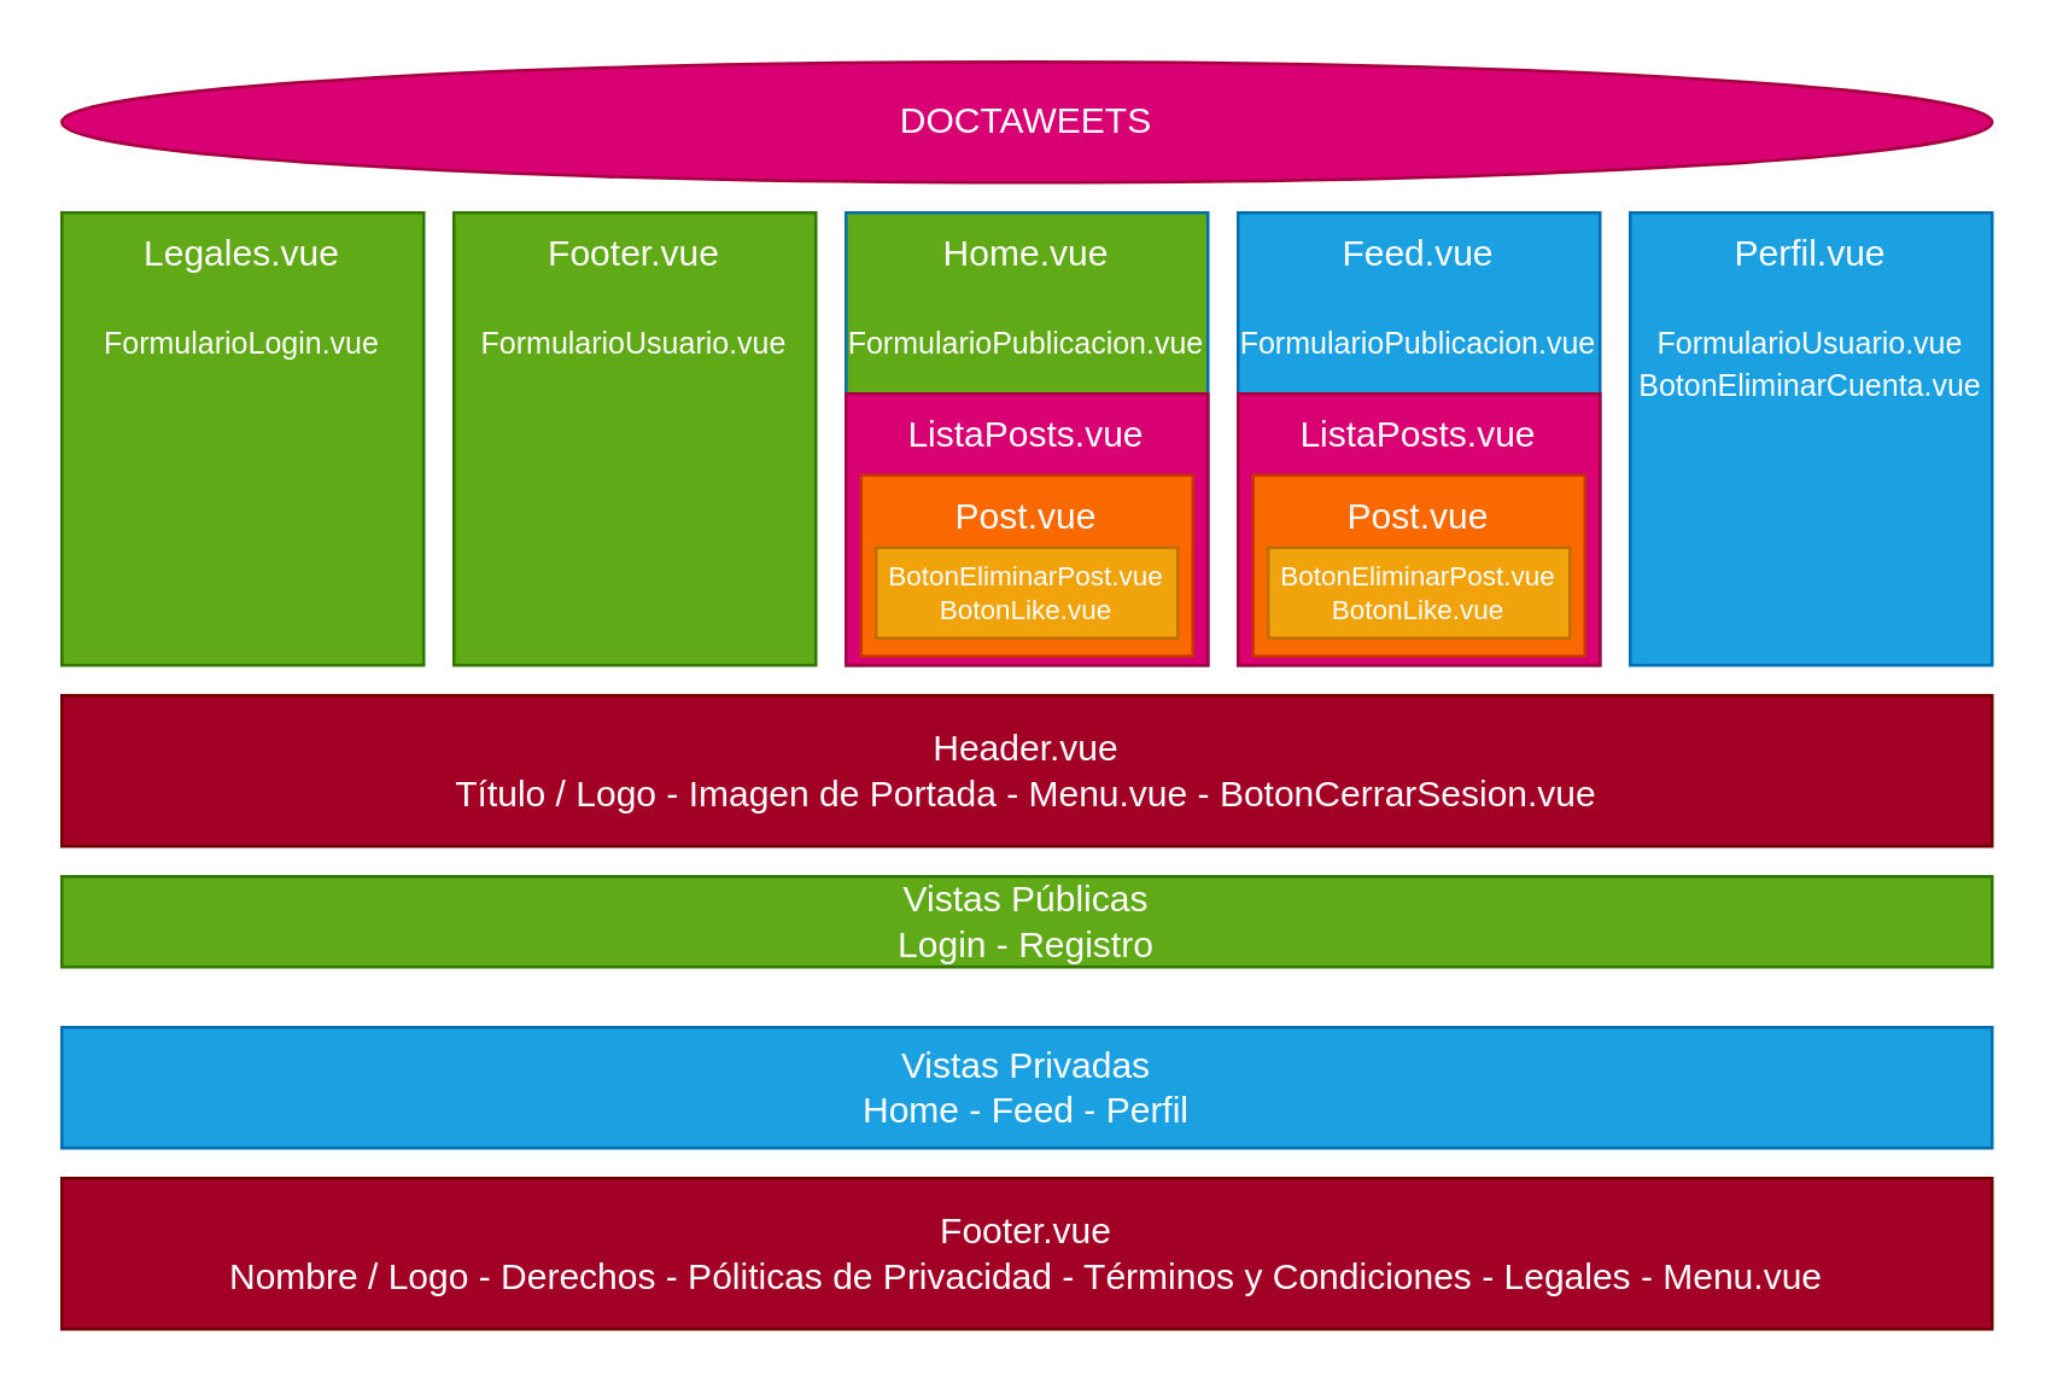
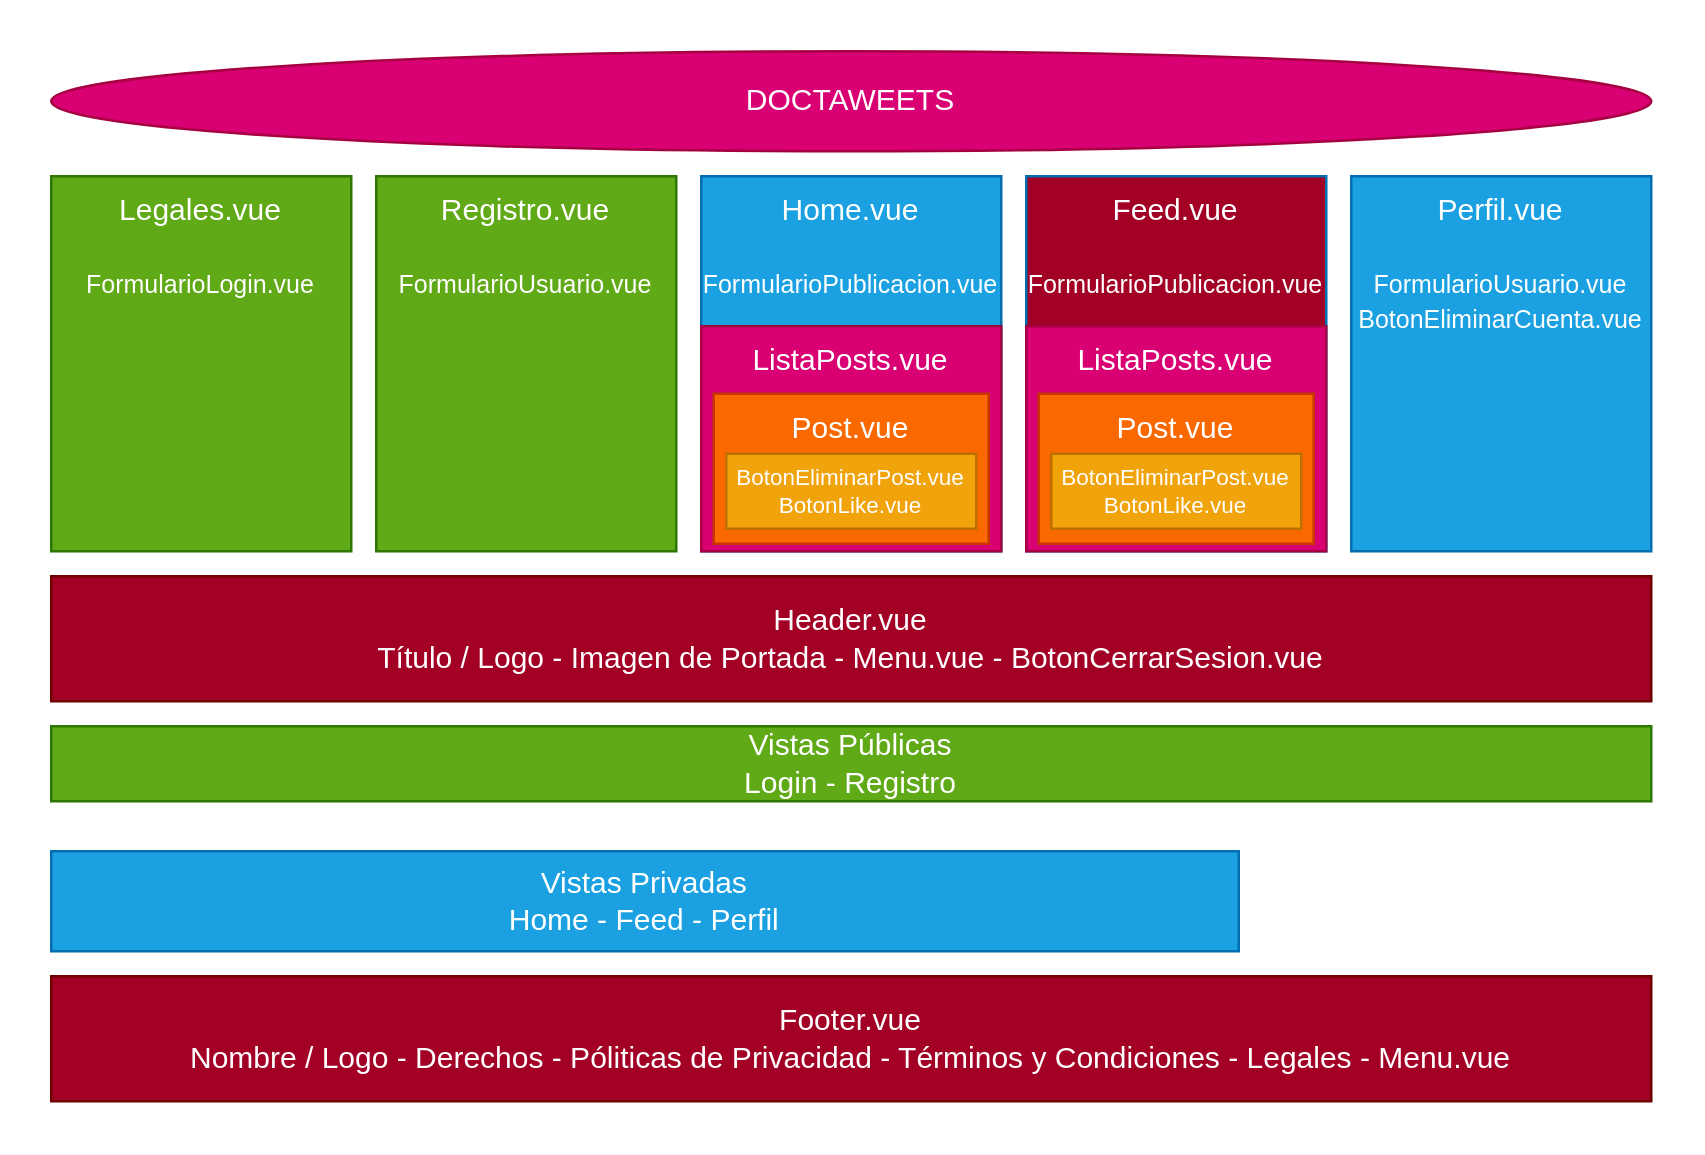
- <mxCell id="3" value="Footer.vue&lt;br&gt;&lt;br&gt;&lt;font style=&quot;font-size: 10px&quot;&gt;FormularioUsuario.vue&lt;/font&gt;" style="whiteSpace=wrap;html=1;fillColor=#60a917;strokeColor=#2D7600;fontColor=#ffffff;verticalAlign=top;" parent="1" vertex="1"><mxGeometry x="150" y="70" width="120" height="150" as="geometry" /></mxCell>
+ <mxCell id="3" value="Registro.vue&lt;br&gt;&lt;br&gt;&lt;font style=&quot;font-size: 10px&quot;&gt;FormularioUsuario.vue&lt;/font&gt;" style="whiteSpace=wrap;html=1;fillColor=#60a917;strokeColor=#2D7600;fontColor=#ffffff;verticalAlign=top;" parent="1" vertex="1"><mxGeometry x="150" y="70" width="120" height="150" as="geometry" /></mxCell>
- <mxCell id="2" value="Home.vue&lt;br&gt;&lt;br&gt;&lt;font style=&quot;font-size: 10px&quot;&gt;FormularioPublicacion.vue&lt;/font&gt;" style="whiteSpace=wrap;html=1;fillColor=#60a917;strokeColor=#006EAF;fontColor=#ffffff;verticalAlign=top;" parent="1" vertex="1"><mxGeometry x="280" y="70" width="120" height="150" as="geometry" /></mxCell>
+ <mxCell id="2" value="Home.vue&lt;br&gt;&lt;br&gt;&lt;font style=&quot;font-size: 10px&quot;&gt;FormularioPublicacion.vue&lt;/font&gt;" style="whiteSpace=wrap;html=1;fillColor=#1ba1e2;strokeColor=#006EAF;fontColor=#ffffff;verticalAlign=top;" parent="1" vertex="1"><mxGeometry x="280" y="70" width="120" height="150" as="geometry" /></mxCell>
- <mxCell id="5" value="Feed.vue&lt;br&gt;&lt;br&gt;&lt;font style=&quot;font-size: 10px&quot;&gt;FormularioPublicacion.vue&lt;br&gt;&lt;/font&gt;" style="whiteSpace=wrap;html=1;fillColor=#1ba1e2;strokeColor=#006EAF;fontColor=#ffffff;verticalAlign=top;" parent="1" vertex="1"><mxGeometry x="410" y="70" width="120" height="150" as="geometry" /></mxCell>
+ <mxCell id="5" value="Feed.vue&lt;br&gt;&lt;br&gt;&lt;font style=&quot;font-size: 10px&quot;&gt;FormularioPublicacion.vue&lt;br&gt;&lt;/font&gt;" style="whiteSpace=wrap;html=1;fillColor=#a20025;strokeColor=#006EAF;fontColor=#ffffff;verticalAlign=top;" parent="1" vertex="1"><mxGeometry x="410" y="70" width="120" height="150" as="geometry" /></mxCell>
- <mxCell id="9" value="Vistas Privadas&lt;br&gt;Home - Feed - Perfil" style="whiteSpace=wrap;html=1;fillColor=#1ba1e2;strokeColor=#006EAF;fontColor=#ffffff;" parent="1" vertex="1"><mxGeometry x="20" y="340" width="640" height="40" as="geometry" /></mxCell>
+ <mxCell id="9" value="Vistas Privadas&lt;br&gt;Home - Feed - Perfil" style="whiteSpace=wrap;html=1;fillColor=#1ba1e2;strokeColor=#006EAF;fontColor=#ffffff;" parent="1" vertex="1"><mxGeometry x="20" y="340" width="475" height="40" as="geometry" /></mxCell>
